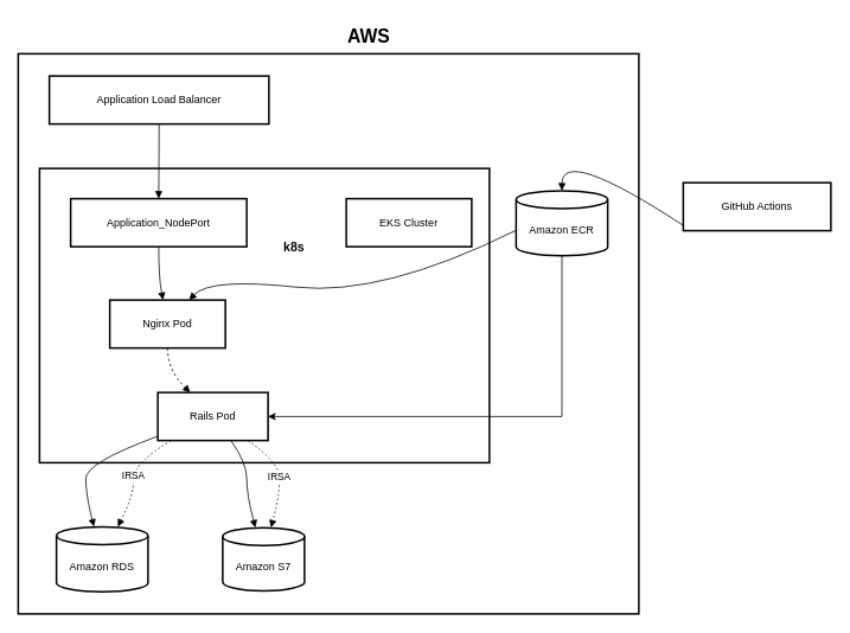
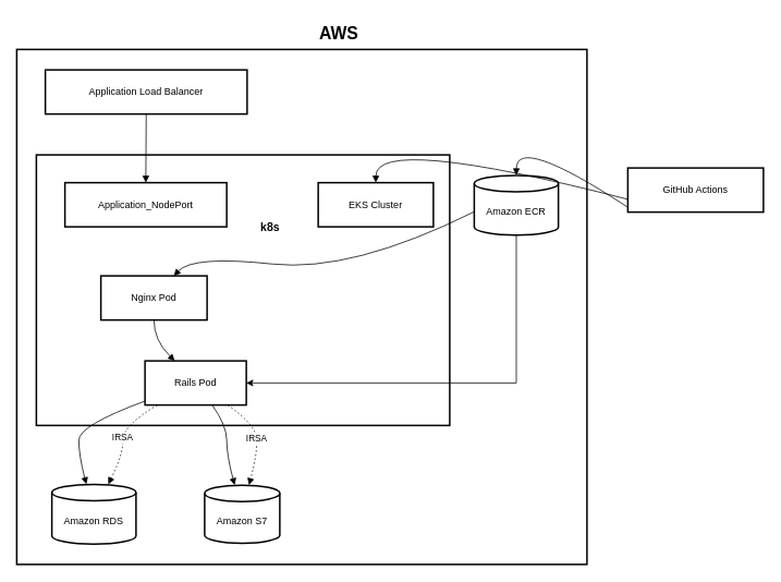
+ <mxCell id="20" value="" style="curved=1;startArrow=none;endArrow=block;exitX=0;exitY=0.71;entryX=0.5;entryY=0;rounded=0;" edge="1" parent="1" source="13" target="5"><mxGeometry relative="1" as="geometry"><Array as="points"><mxPoint x="460" y="164" /></Array></mxGeometry></mxCell>
- <mxCell id="15" value="" style="curved=1;startArrow=none;endArrow=block;exitX=0.5;exitY=1;entryX=0.46;entryY=-0.01;rounded=0;" edge="1" parent="1" source="8" target="6"><mxGeometry relative="1" as="geometry"><Array as="points"><mxPoint x="178" y="312" /></Array></mxGeometry></mxCell>
- <mxCell id="16" value="" style="curved=1;startArrow=none;endArrow=block;exitX=0.5;exitY=0.99;entryX=0.29;entryY=-0.01;rounded=0;dashed=1;" edge="1" parent="1" source="6" target="7"><mxGeometry relative="1" as="geometry"><Array as="points"><mxPoint x="188" y="416" /></Array></mxGeometry></mxCell>
+ <mxCell id="16" value="" style="curved=1;startArrow=none;endArrow=block;exitX=0.5;exitY=0.99;entryX=0.29;entryY=-0.01;rounded=0;" edge="1" parent="1" source="6" target="7"><mxGeometry relative="1" as="geometry"><Array as="points"><mxPoint x="188" y="416" /></Array></mxGeometry></mxCell>
